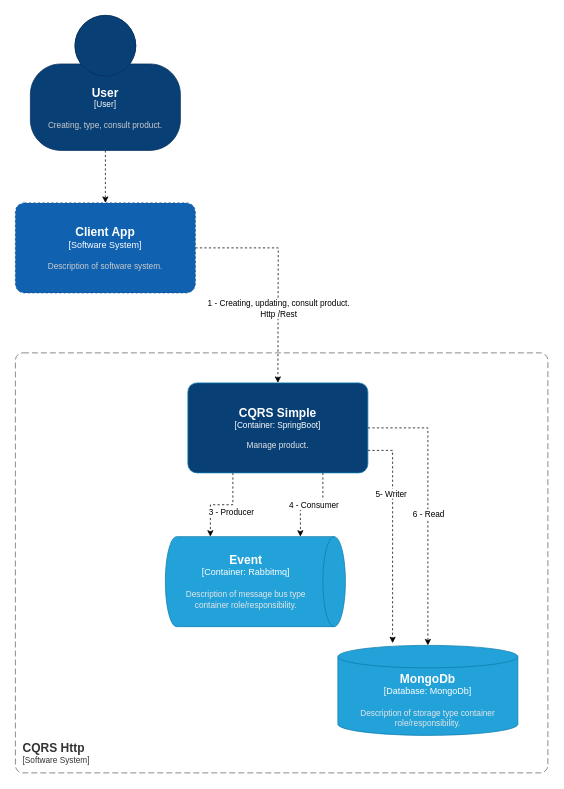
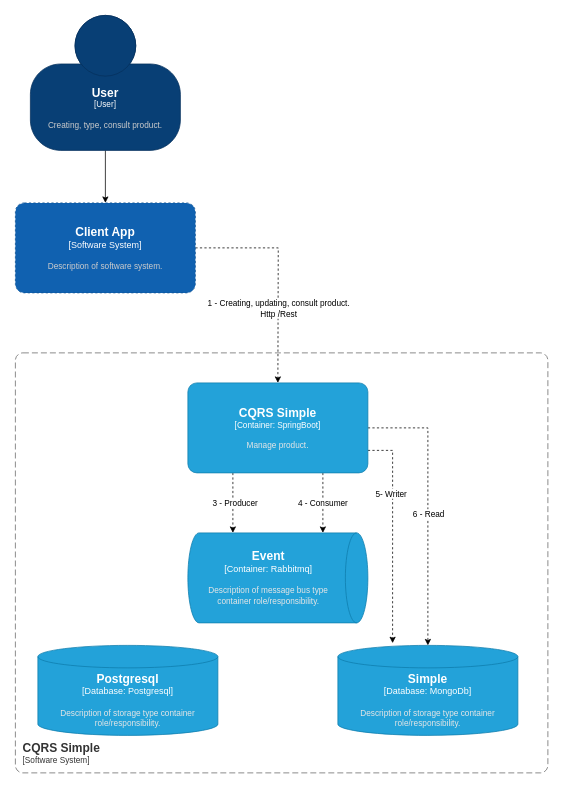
- <mxCell id="4" style="edgeStyle=orthogonalEdgeStyle;rounded=0;orthogonalLoop=1;jettySize=auto;html=1;entryX=0.5;entryY=0;entryDx=0;entryDy=0;entryPerimeter=0;dashed=1;" parent="1" source="5" target="17" edge="1"><mxGeometry relative="1" as="geometry" /></mxCell>
+ <mxCell id="4" style="edgeStyle=orthogonalEdgeStyle;rounded=0;orthogonalLoop=1;jettySize=auto;html=1;entryX=0.5;entryY=0;entryDx=0;entryDy=0;entryPerimeter=0;dashed=0;" parent="1" source="5" target="17" edge="1"><mxGeometry relative="1" as="geometry" /></mxCell>
- <mxCell id="16" value="&lt;font style=&quot;font-size: 16px&quot;&gt;&lt;b&gt;CQRS Simple&lt;/b&gt;&lt;/font&gt;&lt;div&gt;[Container: SpringBoot]&lt;/div&gt;&lt;br&gt;&lt;div&gt;&lt;font style=&quot;font-size: 11px&quot;&gt;&lt;font color=&quot;#E6E6E6&quot;&gt;Manage product.&lt;/font&gt;&lt;/div&gt;" style="rounded=1;whiteSpace=wrap;html=1;fontSize=11;labelBackgroundColor=none;fillColor=#083f75;fontColor=#ffffff;align=center;arcSize=10;strokeColor=#0E7DAD;metaEdit=1;resizable=0;points=[[0.25,0,0],[0.5,0,0],[0.75,0,0],[1,0.25,0],[1,0.5,0],[1,0.75,0],[0.75,1,0],[0.5,1,0],[0.25,1,0],[0,0.75,0],[0,0.5,0],[0,0.25,0]];" parent="1" vertex="1"><mxGeometry x="250" y="510" width="240" height="120" as="geometry" /></mxCell>
+ <mxCell id="16" value="&lt;font style=&quot;font-size: 16px&quot;&gt;&lt;b&gt;CQRS Simple&lt;/b&gt;&lt;/font&gt;&lt;div&gt;[Container: SpringBoot]&lt;/div&gt;&lt;br&gt;&lt;div&gt;&lt;font style=&quot;font-size: 11px&quot;&gt;&lt;font color=&quot;#E6E6E6&quot;&gt;Manage product.&lt;/font&gt;&lt;/div&gt;" style="rounded=1;whiteSpace=wrap;html=1;fontSize=11;labelBackgroundColor=none;fillColor=#23A2D9;fontColor=#ffffff;align=center;arcSize=10;strokeColor=#0E7DAD;metaEdit=1;resizable=0;points=[[0.25,0,0],[0.5,0,0],[0.75,0,0],[1,0.25,0],[1,0.5,0],[1,0.75,0],[0.75,1,0],[0.5,1,0],[0.25,1,0],[0,0.75,0],[0,0.5,0],[0,0.25,0]];" parent="1" vertex="1"><mxGeometry x="250" y="510" width="240" height="120" as="geometry" /></mxCell>
- <mxCell id="19" value="&lt;font style=&quot;font-size: 16px&quot;&gt;&lt;b&gt;Event&lt;/b&gt;&lt;/font&gt;&lt;div&gt;[Container:&amp;nbsp;Rabbitmq]&lt;/div&gt;&lt;br&gt;&lt;div&gt;&lt;font style=&quot;font-size: 11px&quot;&gt;&lt;font color=&quot;#E6E6E6&quot;&gt;Description of message bus type container role/responsibility.&lt;/font&gt;&lt;/div&gt;" style="shape=cylinder3;size=15;direction=south;whiteSpace=wrap;html=1;boundedLbl=1;rounded=0;labelBackgroundColor=none;fillColor=#23A2D9;fontSize=12;fontColor=#ffffff;align=center;strokeColor=#0E7DAD;metaEdit=1;points=[[0.5,0,0],[1,0.25,0],[1,0.5,0],[1,0.75,0],[0.5,1,0],[0,0.75,0],[0,0.5,0],[0,0.25,0]];resizable=0;" vertex="1" parent="1"><mxGeometry x="220" y="715" width="240" height="120" as="geometry" /></mxCell>
+ <mxCell id="19" value="&lt;font style=&quot;font-size: 16px&quot;&gt;&lt;b&gt;Event&lt;/b&gt;&lt;/font&gt;&lt;div&gt;[Container:&amp;nbsp;Rabbitmq]&lt;/div&gt;&lt;br&gt;&lt;div&gt;&lt;font style=&quot;font-size: 11px&quot;&gt;&lt;font color=&quot;#E6E6E6&quot;&gt;Description of message bus type container role/responsibility.&lt;/font&gt;&lt;/div&gt;" style="shape=cylinder3;size=15;direction=south;whiteSpace=wrap;html=1;boundedLbl=1;rounded=0;labelBackgroundColor=none;fillColor=#23A2D9;fontSize=12;fontColor=#ffffff;align=center;strokeColor=#0E7DAD;metaEdit=1;points=[[0.5,0,0],[1,0.25,0],[1,0.5,0],[1,0.75,0],[0.5,1,0],[0,0.75,0],[0,0.5,0],[0,0.25,0]];resizable=0;" vertex="1" parent="1"><mxGeometry x="250" y="710" width="240" height="120" as="geometry" /></mxCell>
+ <mxCell id="14" value="&lt;font style=&quot;font-size: 16px&quot;&gt;&lt;b&gt;Postgresql&lt;/b&gt;&lt;/font&gt;&lt;div&gt;[Database:&amp;nbsp;Postgresql]&lt;/div&gt;&lt;br&gt;&lt;div&gt;&lt;font style=&quot;font-size: 11px&quot;&gt;&lt;font color=&quot;#E6E6E6&quot;&gt;Description of storage type container role/responsibility.&lt;/font&gt;&lt;/div&gt;" style="shape=cylinder3;size=15;whiteSpace=wrap;html=1;boundedLbl=1;rounded=0;labelBackgroundColor=none;fillColor=#23A2D9;fontSize=12;fontColor=#ffffff;align=center;strokeColor=#0E7DAD;metaEdit=1;points=[[0.5,0,0],[1,0.25,0],[1,0.5,0],[1,0.75,0],[0.5,1,0],[0,0.75,0],[0,0.5,0],[0,0.25,0]];resizable=0;" parent="1" vertex="1"><mxGeometry x="50" y="860" width="240" height="120" as="geometry" /></mxCell>
- <mxCell id="15" value="&lt;font style=&quot;font-size: 16px&quot;&gt;&lt;b&gt;MongoDb&lt;/b&gt;&lt;/font&gt;&lt;div&gt;[Database:&amp;nbsp;MongoDb]&lt;/div&gt;&lt;br&gt;&lt;div&gt;&lt;font style=&quot;font-size: 11px&quot;&gt;&lt;font color=&quot;#E6E6E6&quot;&gt;Description of storage type container role/responsibility.&lt;/font&gt;&lt;/div&gt;" style="shape=cylinder3;size=15;whiteSpace=wrap;html=1;boundedLbl=1;rounded=0;labelBackgroundColor=none;fillColor=#23A2D9;fontSize=12;fontColor=#ffffff;align=center;strokeColor=#0E7DAD;metaEdit=1;points=[[0.5,0,0],[1,0.25,0],[1,0.5,0],[1,0.75,0],[0.5,1,0],[0,0.75,0],[0,0.5,0],[0,0.25,0]];resizable=0;" parent="1" vertex="1"><mxGeometry x="450" y="860" width="240" height="120" as="geometry" /></mxCell>
+ <mxCell id="15" value="&lt;font style=&quot;font-size: 16px&quot;&gt;&lt;b&gt;Simple&lt;/b&gt;&lt;/font&gt;&lt;div&gt;[Database:&amp;nbsp;MongoDb]&lt;/div&gt;&lt;br&gt;&lt;div&gt;&lt;font style=&quot;font-size: 11px&quot;&gt;&lt;font color=&quot;#E6E6E6&quot;&gt;Description of storage type container role/responsibility.&lt;/font&gt;&lt;/div&gt;" style="shape=cylinder3;size=15;whiteSpace=wrap;html=1;boundedLbl=1;rounded=0;labelBackgroundColor=none;fillColor=#23A2D9;fontSize=12;fontColor=#ffffff;align=center;strokeColor=#0E7DAD;metaEdit=1;points=[[0.5,0,0],[1,0.25,0],[1,0.5,0],[1,0.75,0],[0.5,1,0],[0,0.75,0],[0,0.5,0],[0,0.25,0]];resizable=0;" parent="1" vertex="1"><mxGeometry x="450" y="860" width="240" height="120" as="geometry" /></mxCell>
- <mxCell id="18" value="&lt;font style=&quot;font-size: 16px&quot;&gt;&lt;b&gt;&lt;div style=&quot;text-align: left&quot;&gt;CQRS Http&lt;/div&gt;&lt;/b&gt;&lt;/font&gt;&lt;div style=&quot;text-align: left&quot;&gt;[Software System]&lt;/div&gt;" style="rounded=1;fontSize=11;whiteSpace=wrap;html=1;dashed=1;arcSize=20;fillColor=none;strokeColor=#666666;fontColor=#333333;labelBackgroundColor=none;align=left;verticalAlign=bottom;labelBorderColor=none;spacingTop=0;spacing=10;dashPattern=8 4;metaEdit=1;rotatable=0;perimeter=rectanglePerimeter;noLabel=0;labelPadding=0;allowArrows=0;connectable=0;expand=0;recursiveResize=0;editable=1;pointerEvents=0;absoluteArcSize=1;points=[[0.25,0,0],[0.5,0,0],[0.75,0,0],[1,0.25,0],[1,0.5,0],[1,0.75,0],[0.75,1,0],[0.5,1,0],[0.25,1,0],[0,0.75,0],[0,0.5,0],[0,0.25,0]];" parent="1" vertex="1"><mxGeometry x="20" y="470" width="710" height="560" as="geometry" /></mxCell>
+ <mxCell id="18" value="&lt;font style=&quot;font-size: 16px&quot;&gt;&lt;b&gt;&lt;div style=&quot;text-align: left&quot;&gt;CQRS Simple&lt;/div&gt;&lt;/b&gt;&lt;/font&gt;&lt;div style=&quot;text-align: left&quot;&gt;[Software System]&lt;/div&gt;" style="rounded=1;fontSize=11;whiteSpace=wrap;html=1;dashed=1;arcSize=20;fillColor=none;strokeColor=#666666;fontColor=#333333;labelBackgroundColor=none;align=left;verticalAlign=bottom;labelBorderColor=none;spacingTop=0;spacing=10;dashPattern=8 4;metaEdit=1;rotatable=0;perimeter=rectanglePerimeter;noLabel=0;labelPadding=0;allowArrows=0;connectable=0;expand=0;recursiveResize=0;editable=1;pointerEvents=0;absoluteArcSize=1;points=[[0.25,0,0],[0.5,0,0],[0.75,0,0],[1,0.25,0],[1,0.5,0],[1,0.75,0],[0.75,1,0],[0.5,1,0],[0.25,1,0],[0,0.75,0],[0,0.5,0],[0,0.25,0]];" parent="1" vertex="1"><mxGeometry x="20" y="470" width="710" height="560" as="geometry" /></mxCell>
